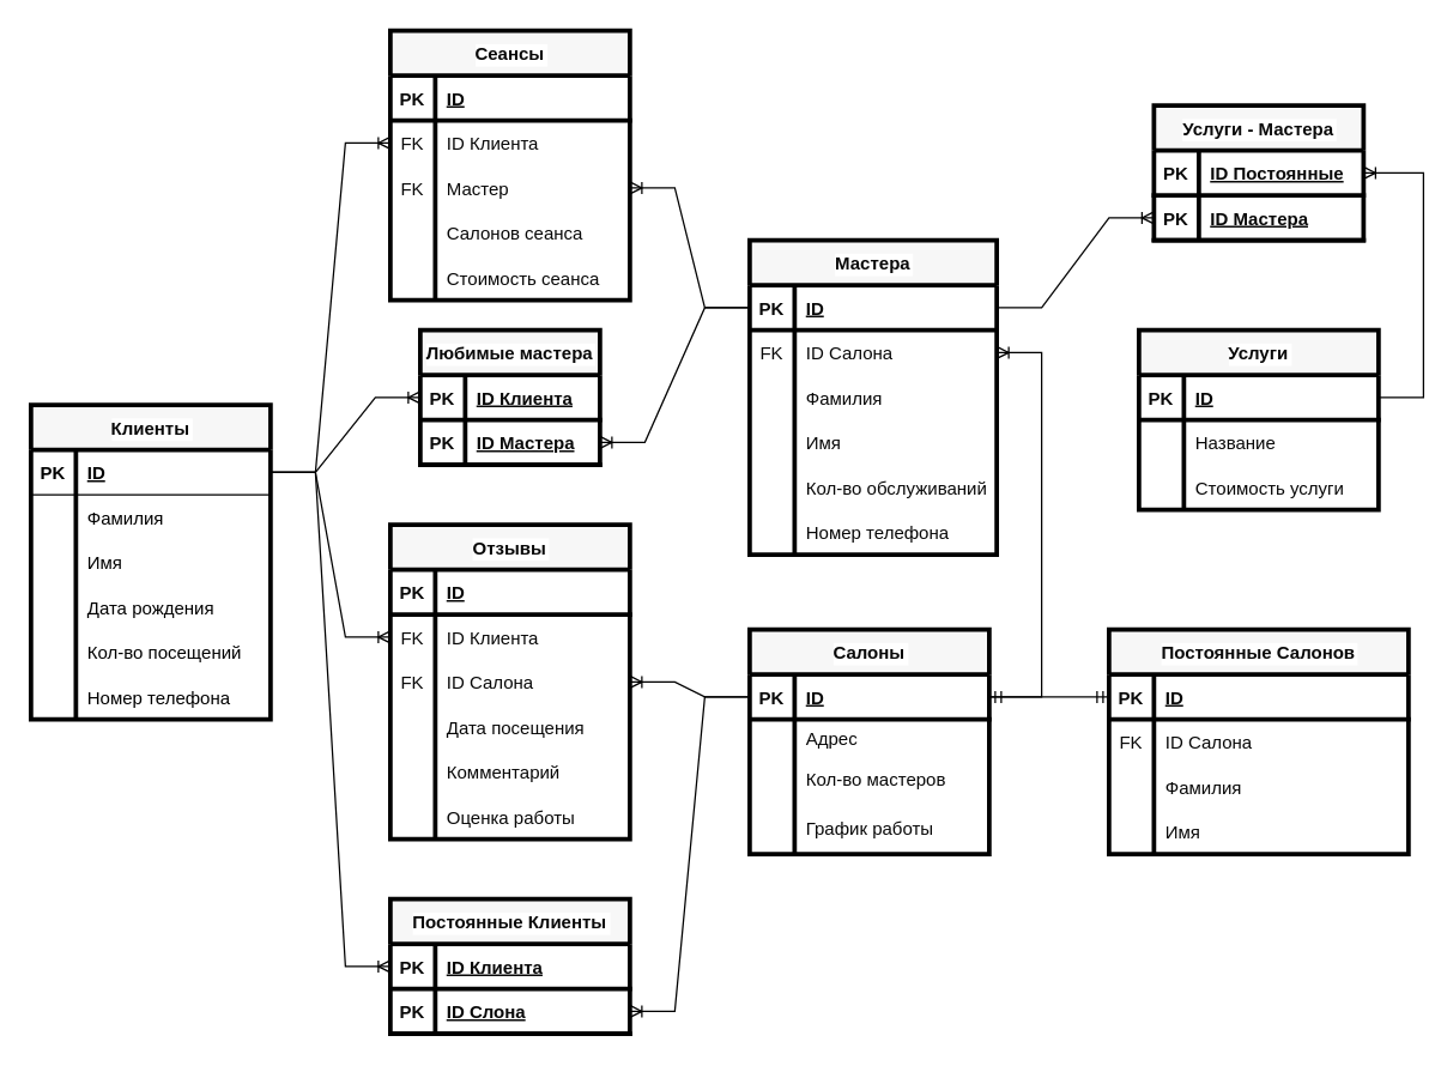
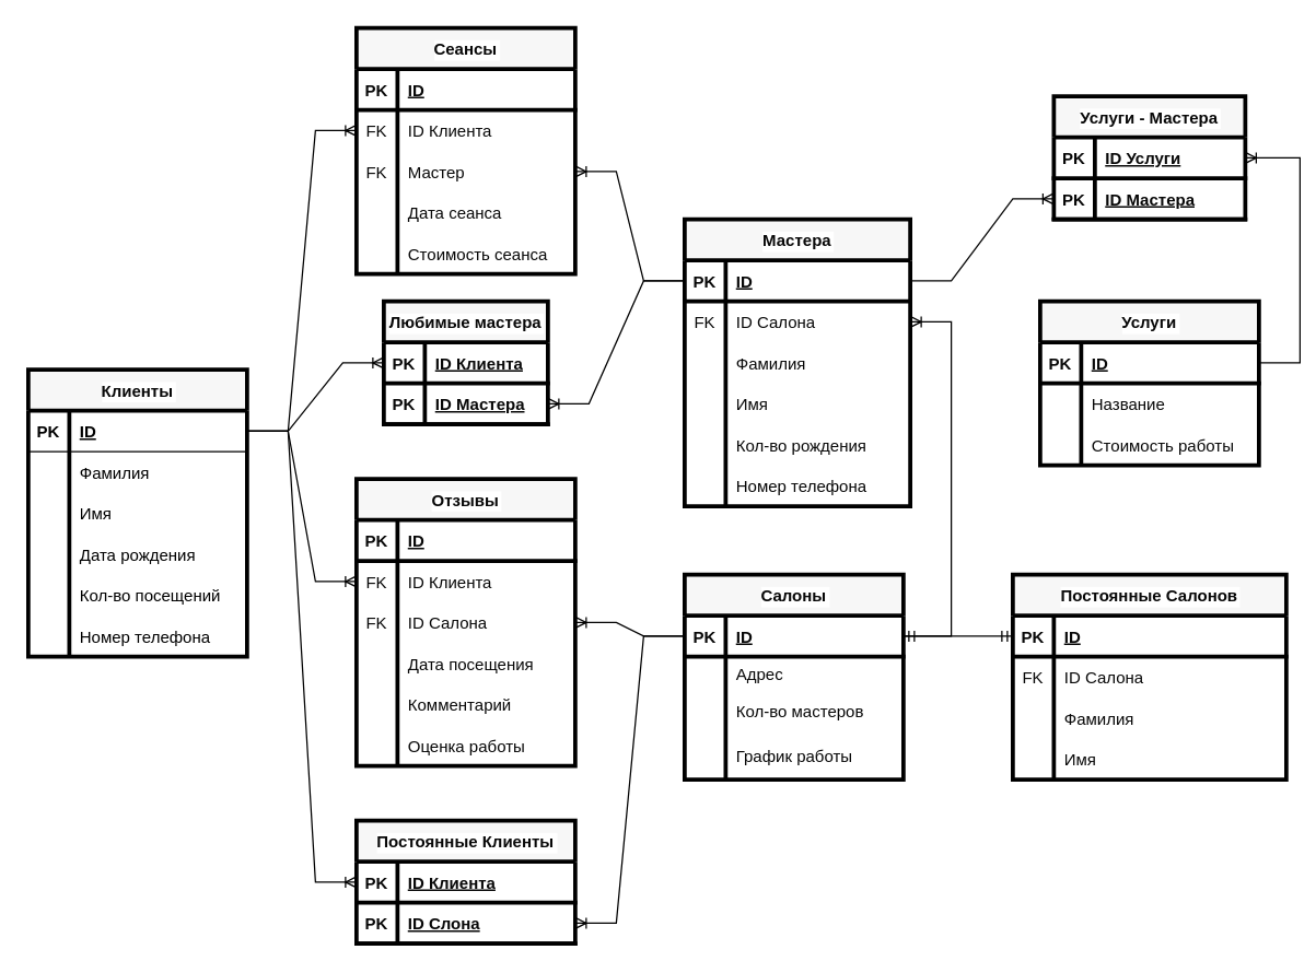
- <mxCell id="129" value="ID Постоянные" style="shape=partialRectangle;connectable=0;fillColor=none;top=0;left=0;bottom=0;right=0;align=left;spacingLeft=6;fontStyle=5;overflow=hidden;rounded=0;shadow=0;labelBackgroundColor=#FFFFFF;strokeWidth=3;fontColor=#080808;" vertex="1" parent="127"><mxGeometry x="30" width="110" height="30" as="geometry"><mxRectangle width="110" height="30" as="alternateBounds" /></mxGeometry></mxCell>
+ <mxCell id="129" value="ID Услуги" style="shape=partialRectangle;connectable=0;fillColor=none;top=0;left=0;bottom=0;right=0;align=left;spacingLeft=6;fontStyle=5;overflow=hidden;rounded=0;shadow=0;labelBackgroundColor=#FFFFFF;strokeWidth=3;fontColor=#080808;" vertex="1" parent="127"><mxGeometry x="30" width="110" height="30" as="geometry"><mxRectangle width="110" height="30" as="alternateBounds" /></mxGeometry></mxCell>
- <mxCell id="71" value="Салонов сеанса" style="shape=partialRectangle;connectable=0;fillColor=none;top=0;left=0;bottom=0;right=0;align=left;spacingLeft=6;overflow=hidden;rounded=0;shadow=0;labelBackgroundColor=#FFFFFF;strokeWidth=3;fontColor=#080808;" vertex="1" parent="69"><mxGeometry x="30" width="130" height="30" as="geometry"><mxRectangle width="130" height="30" as="alternateBounds" /></mxGeometry></mxCell>
+ <mxCell id="71" value="Дата сеанса" style="shape=partialRectangle;connectable=0;fillColor=none;top=0;left=0;bottom=0;right=0;align=left;spacingLeft=6;overflow=hidden;rounded=0;shadow=0;labelBackgroundColor=#FFFFFF;strokeWidth=3;fontColor=#080808;" vertex="1" parent="69"><mxGeometry x="30" width="130" height="30" as="geometry"><mxRectangle width="130" height="30" as="alternateBounds" /></mxGeometry></mxCell>
- <mxCell id="36" value="Кол-во обслуживаний" style="shape=partialRectangle;connectable=0;fillColor=none;top=0;left=0;bottom=0;right=0;align=left;spacingLeft=6;overflow=hidden;rounded=0;shadow=0;labelBackgroundColor=#FFFFFF;strokeWidth=3;fontColor=#080808;" vertex="1" parent="34"><mxGeometry x="30" width="135" height="30" as="geometry"><mxRectangle width="135" height="30" as="alternateBounds" /></mxGeometry></mxCell>
+ <mxCell id="36" value="Кол-во рождения" style="shape=partialRectangle;connectable=0;fillColor=none;top=0;left=0;bottom=0;right=0;align=left;spacingLeft=6;overflow=hidden;rounded=0;shadow=0;labelBackgroundColor=#FFFFFF;strokeWidth=3;fontColor=#080808;" vertex="1" parent="34"><mxGeometry x="30" width="135" height="30" as="geometry"><mxRectangle width="135" height="30" as="alternateBounds" /></mxGeometry></mxCell>
- <mxCell id="125" value="Стоимость услуги" style="shape=partialRectangle;connectable=0;fillColor=none;top=0;left=0;bottom=0;right=0;align=left;spacingLeft=6;overflow=hidden;rounded=0;shadow=0;labelBackgroundColor=#FFFFFF;strokeWidth=3;fontColor=#080808;" vertex="1" parent="123"><mxGeometry x="30" width="130" height="30" as="geometry"><mxRectangle width="130" height="30" as="alternateBounds" /></mxGeometry></mxCell>
+ <mxCell id="125" value="Стоимость работы" style="shape=partialRectangle;connectable=0;fillColor=none;top=0;left=0;bottom=0;right=0;align=left;spacingLeft=6;overflow=hidden;rounded=0;shadow=0;labelBackgroundColor=#FFFFFF;strokeWidth=3;fontColor=#080808;" vertex="1" parent="123"><mxGeometry x="30" width="130" height="30" as="geometry"><mxRectangle width="130" height="30" as="alternateBounds" /></mxGeometry></mxCell>
